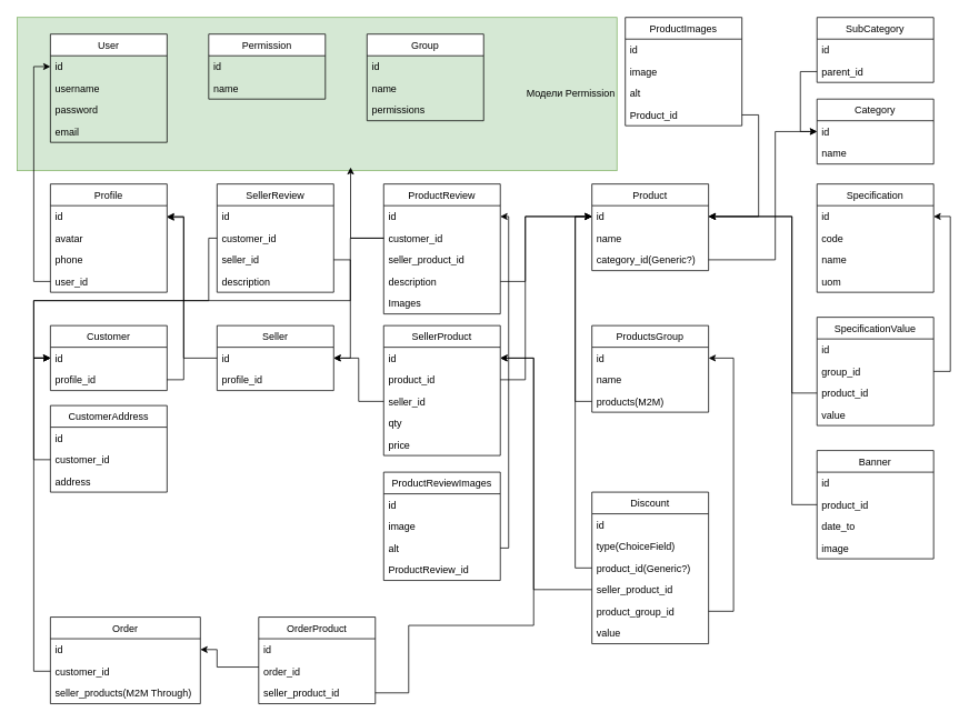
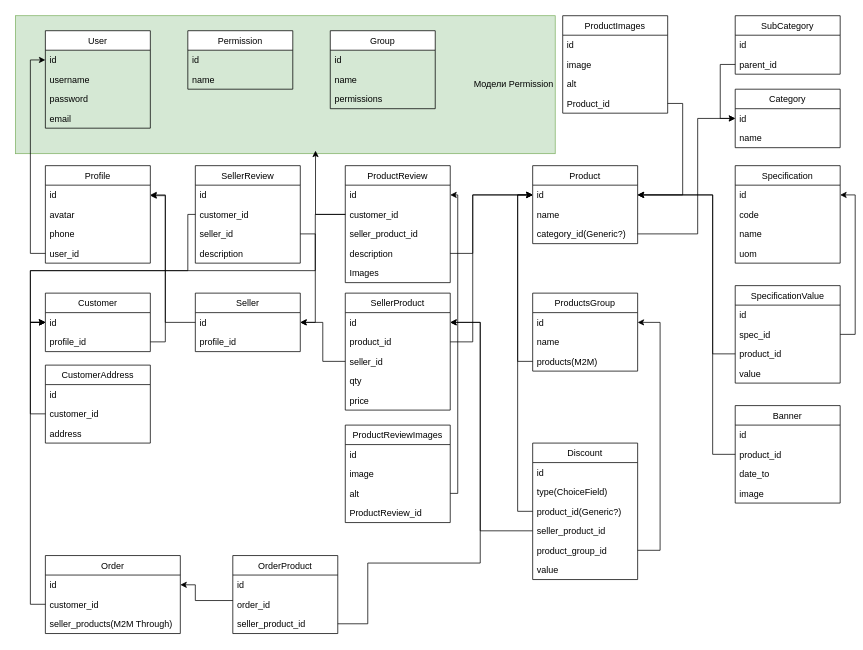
- <mxCell id="63" value="group_id" style="text;strokeColor=none;fillColor=none;align=left;verticalAlign=top;spacingLeft=4;spacingRight=4;overflow=hidden;rotatable=0;points=[[0,0.5],[1,0.5]];portConstraint=eastwest;" parent="61" vertex="1"><mxGeometry y="52" width="140" height="26" as="geometry" /></mxCell>
+ <mxCell id="63" value="spec_id" style="text;strokeColor=none;fillColor=none;align=left;verticalAlign=top;spacingLeft=4;spacingRight=4;overflow=hidden;rotatable=0;points=[[0,0.5],[1,0.5]];portConstraint=eastwest;" parent="61" vertex="1"><mxGeometry y="52" width="140" height="26" as="geometry" /></mxCell>
